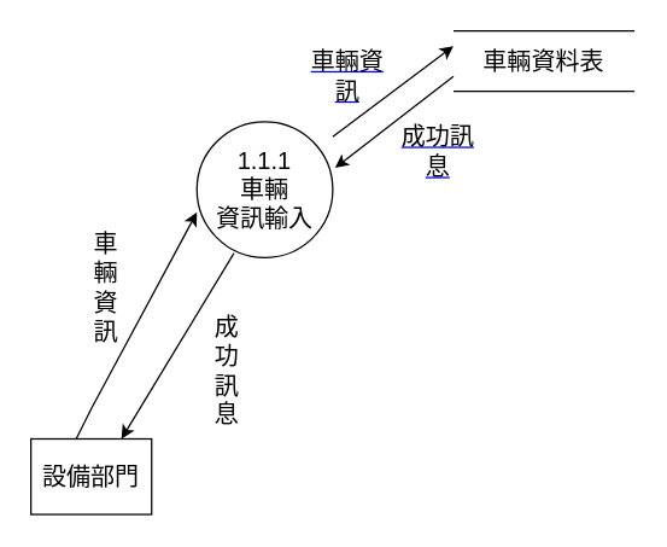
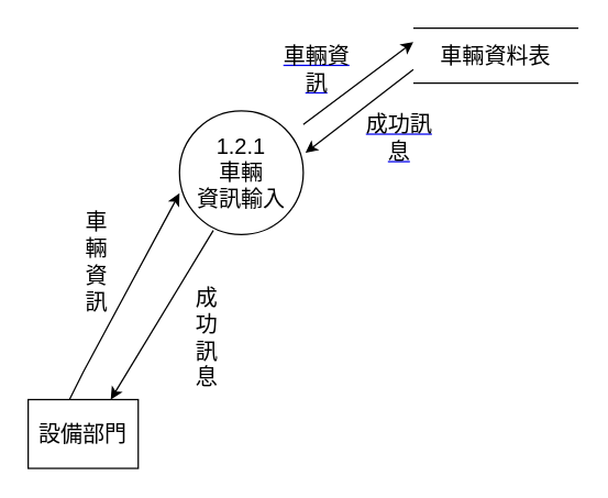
- <mxCell id="5" value="&lt;div&gt;&lt;span style=&quot;font-size: 16px; background-color: transparent; color: light-dark(rgb(0, 0, 0), rgb(255, 255, 255));&quot;&gt;1.1.1&lt;/span&gt;&lt;/div&gt;&lt;span style=&quot;font-size: 16px; background-color: transparent; color: light-dark(rgb(0, 0, 0), rgb(255, 255, 255));&quot;&gt;車輛&lt;/span&gt;&lt;div&gt;&lt;div&gt;&lt;font style=&quot;font-size: 16px;&quot;&gt;資訊輸入&lt;/font&gt;&lt;/div&gt;&lt;/div&gt;" style="text;html=1;align=center;verticalAlign=middle;whiteSpace=wrap;rounded=0;" vertex="1" parent="1"><mxGeometry x="140" y="100" width="70" height="50" as="geometry" /></mxCell>
+ <mxCell id="5" value="&lt;div&gt;&lt;span style=&quot;font-size: 16px; background-color: transparent; color: light-dark(rgb(0, 0, 0), rgb(255, 255, 255));&quot;&gt;1.2.1&lt;/span&gt;&lt;/div&gt;&lt;span style=&quot;font-size: 16px; background-color: transparent; color: light-dark(rgb(0, 0, 0), rgb(255, 255, 255));&quot;&gt;車輛&lt;/span&gt;&lt;div&gt;&lt;div&gt;&lt;font style=&quot;font-size: 16px;&quot;&gt;資訊輸入&lt;/font&gt;&lt;/div&gt;&lt;/div&gt;" style="text;html=1;align=center;verticalAlign=middle;whiteSpace=wrap;rounded=0;" vertex="1" parent="1"><mxGeometry x="140" y="100" width="70" height="50" as="geometry" /></mxCell>
